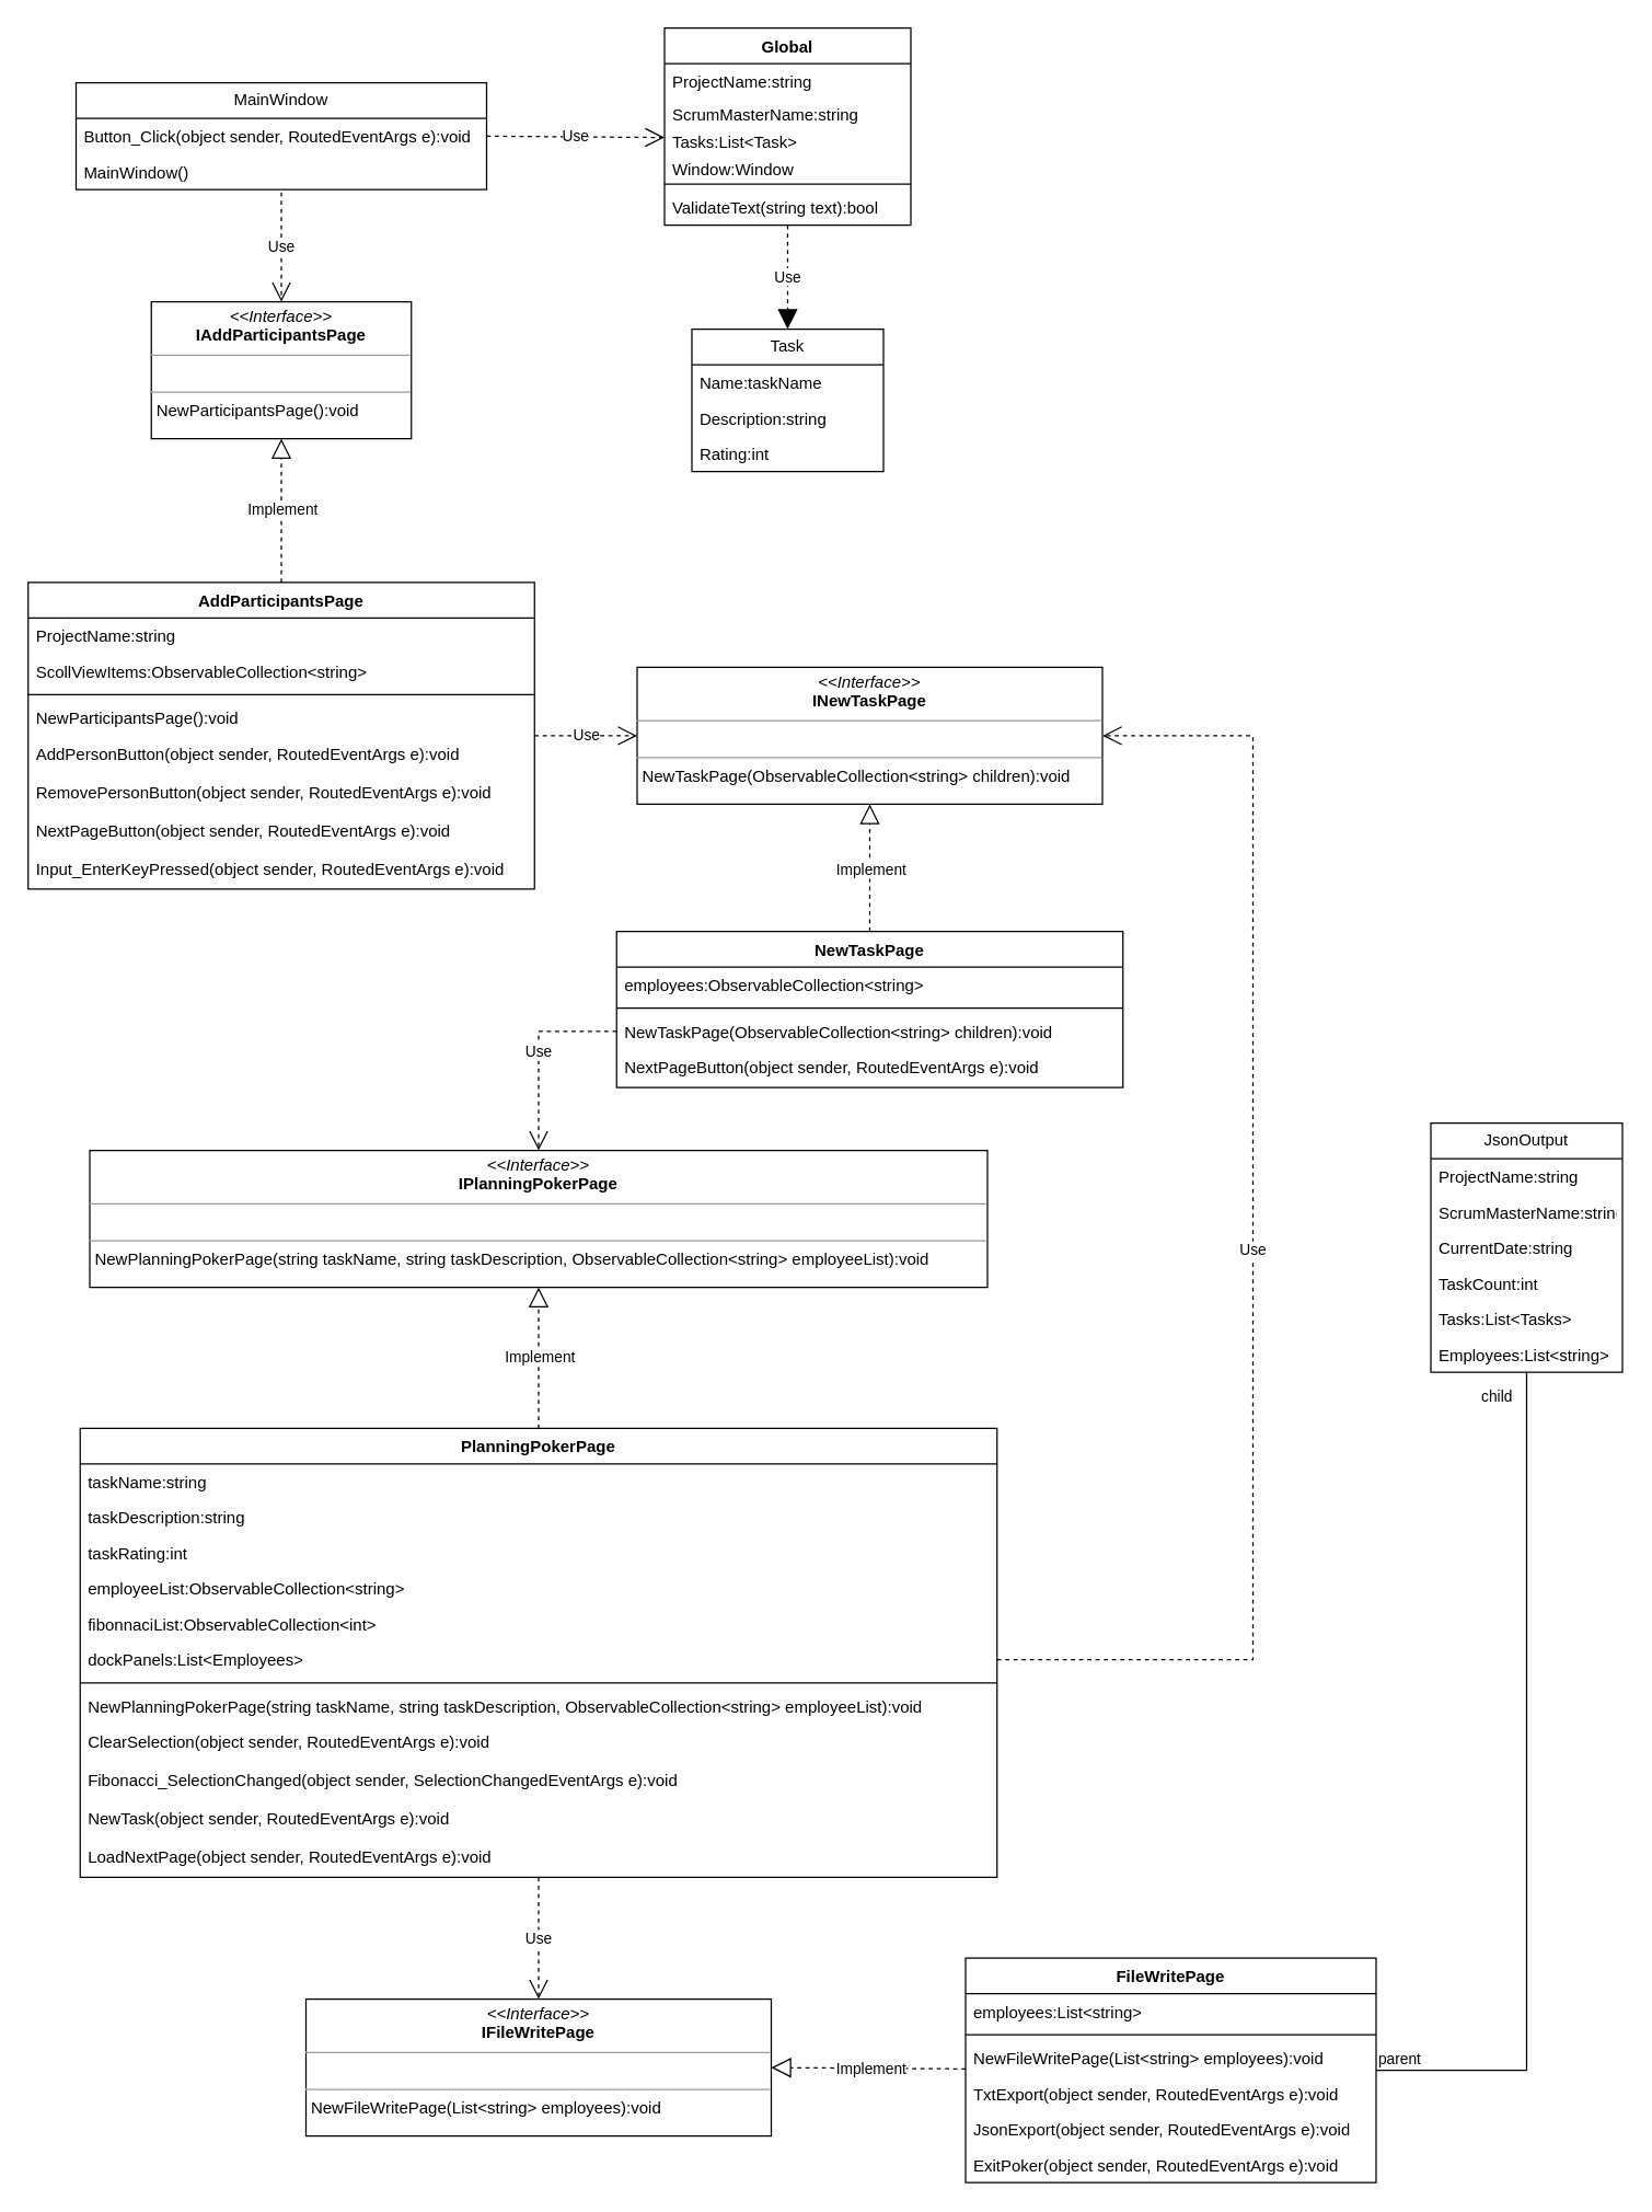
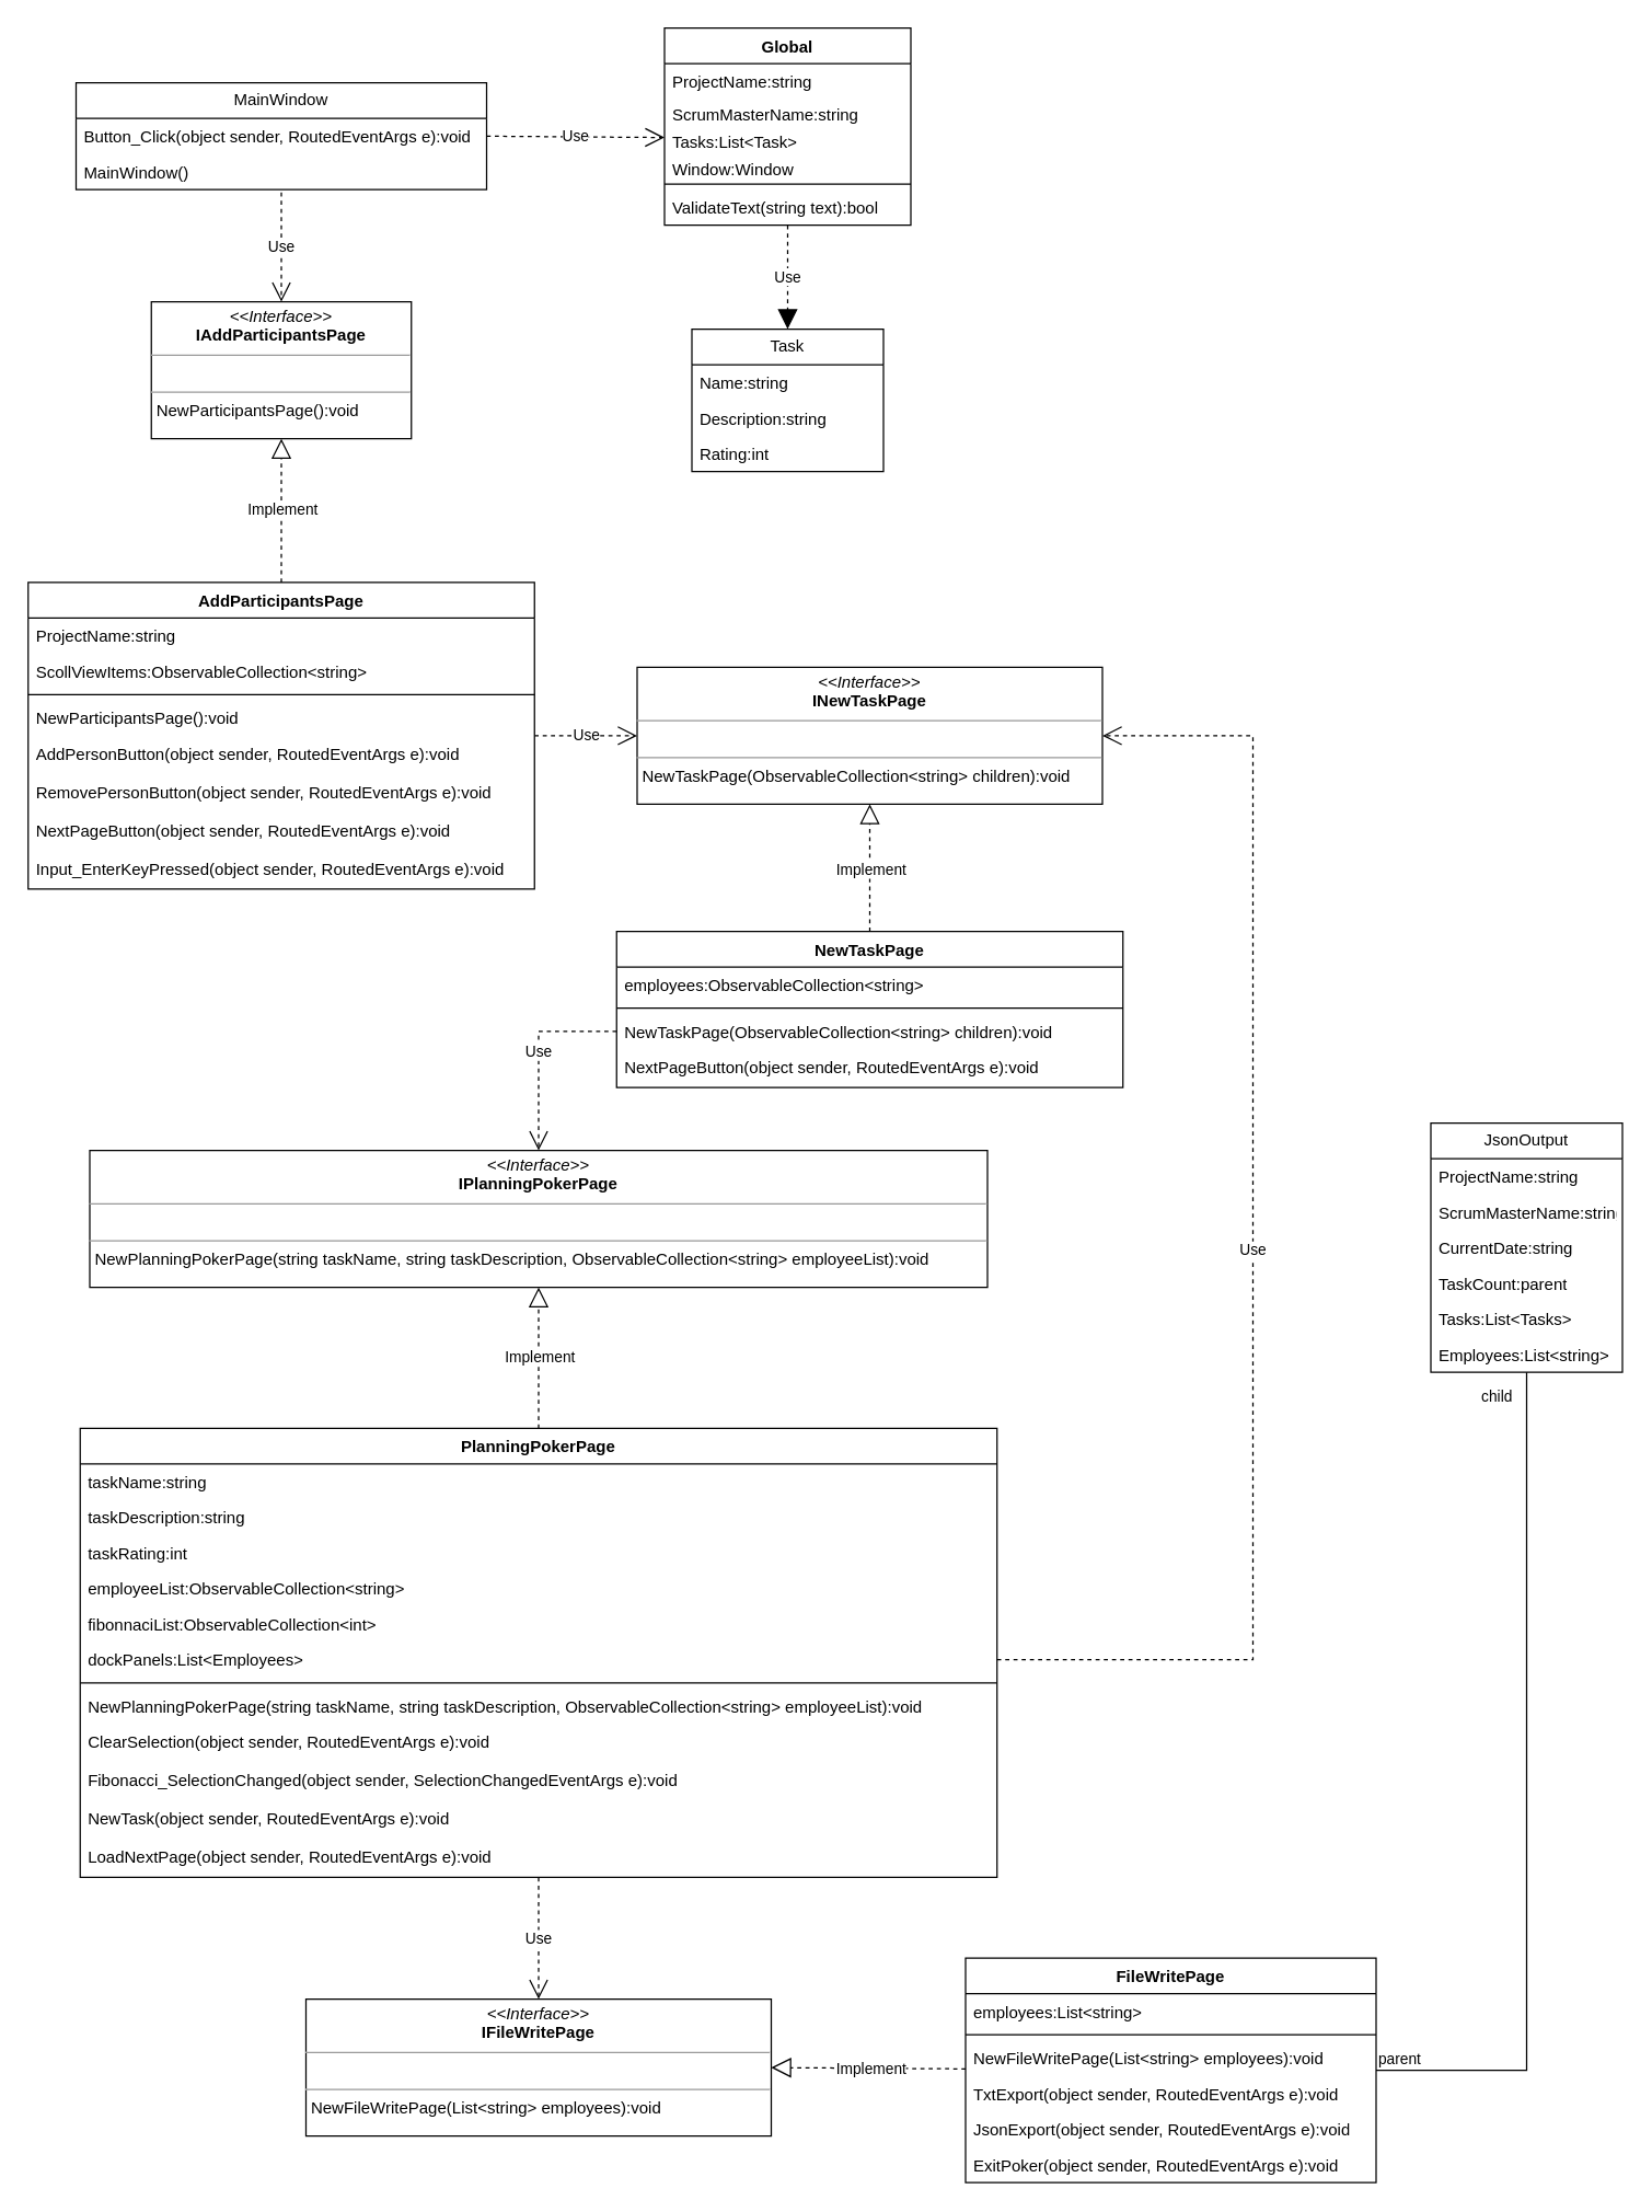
- <mxCell id="27" value="Name:taskName" style="text;strokeColor=none;fillColor=none;align=left;verticalAlign=top;spacingLeft=4;spacingRight=4;overflow=hidden;rotatable=0;points=[[0,0.5],[1,0.5]];portConstraint=eastwest;whiteSpace=wrap;html=1;" vertex="1" parent="26"><mxGeometry y="26" width="140" height="26" as="geometry" /></mxCell>
+ <mxCell id="27" value="Name:string" style="text;strokeColor=none;fillColor=none;align=left;verticalAlign=top;spacingLeft=4;spacingRight=4;overflow=hidden;rotatable=0;points=[[0,0.5],[1,0.5]];portConstraint=eastwest;whiteSpace=wrap;html=1;" vertex="1" parent="26"><mxGeometry y="26" width="140" height="26" as="geometry" /></mxCell>
- <mxCell id="76" value="TaskCount:int" style="text;strokeColor=none;fillColor=none;align=left;verticalAlign=top;spacingLeft=4;spacingRight=4;overflow=hidden;rotatable=0;points=[[0,0.5],[1,0.5]];portConstraint=eastwest;whiteSpace=wrap;html=1;" vertex="1" parent="72"><mxGeometry y="104" width="140" height="26" as="geometry" /></mxCell>
+ <mxCell id="76" value="TaskCount:parent" style="text;strokeColor=none;fillColor=none;align=left;verticalAlign=top;spacingLeft=4;spacingRight=4;overflow=hidden;rotatable=0;points=[[0,0.5],[1,0.5]];portConstraint=eastwest;whiteSpace=wrap;html=1;" vertex="1" parent="72"><mxGeometry y="104" width="140" height="26" as="geometry" /></mxCell>
